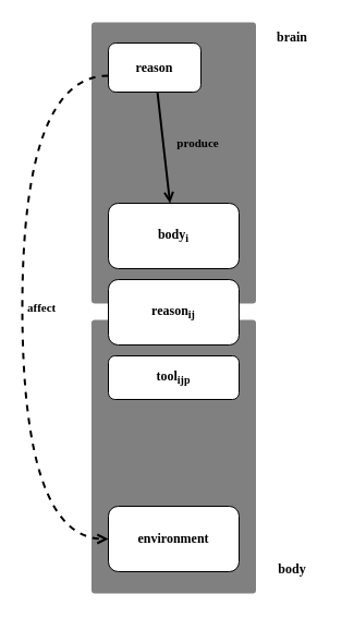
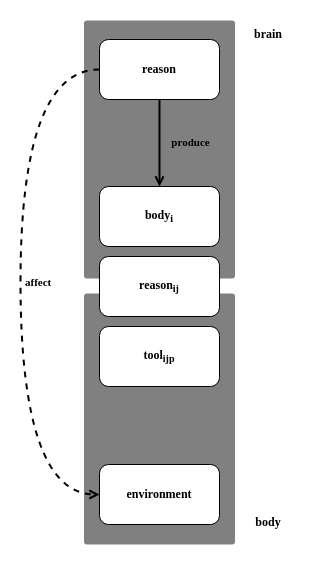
- <mxCell id="5" value="reason" style="rounded=1;whiteSpace=wrap;html=1;fontFamily=source code pro;fontSource=https%3A%2F%2Ffonts.googleapis.com%2Fcss%3Ffamily%3Dsource%2Bcode%2Bpro;fontStyle=1" parent="1" vertex="1"><mxGeometry x="99" y="39" width="85" height="45" as="geometry" /></mxCell>
+ <mxCell id="5" value="reason" style="rounded=1;whiteSpace=wrap;html=1;fontFamily=source code pro;fontSource=https%3A%2F%2Ffonts.googleapis.com%2Fcss%3Ffamily%3Dsource%2Bcode%2Bpro;fontStyle=1" parent="1" vertex="1"><mxGeometry x="99" y="39" width="120" height="60" as="geometry" /></mxCell>
- <mxCell id="9" value="tool&lt;sub&gt;ijp&lt;/sub&gt;" style="rounded=1;whiteSpace=wrap;html=1;fontFamily=source code pro;fontSource=https%3A%2F%2Ffonts.googleapis.com%2Fcss%3Ffamily%3Dsource%2Bcode%2Bpro;fontStyle=1" parent="1" vertex="1"><mxGeometry x="99" y="326" width="120" height="40" as="geometry" /></mxCell>
+ <mxCell id="9" value="tool&lt;sub&gt;ijp&lt;/sub&gt;" style="rounded=1;whiteSpace=wrap;html=1;fontFamily=source code pro;fontSource=https%3A%2F%2Ffonts.googleapis.com%2Fcss%3Ffamily%3Dsource%2Bcode%2Bpro;fontStyle=1" parent="1" vertex="1"><mxGeometry x="99" y="326" width="120" height="60" as="geometry" /></mxCell>
